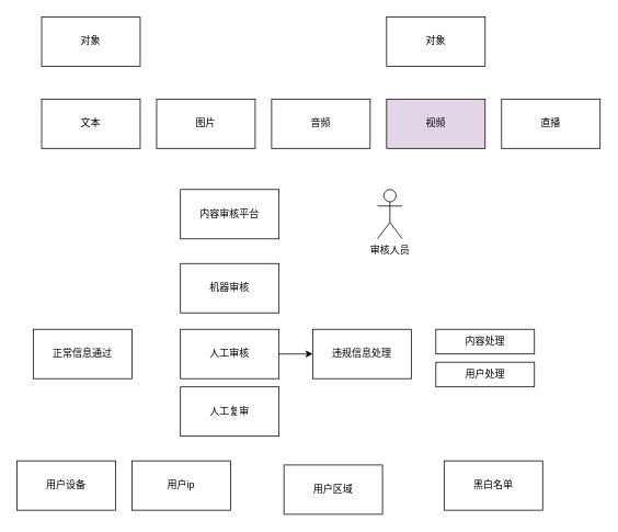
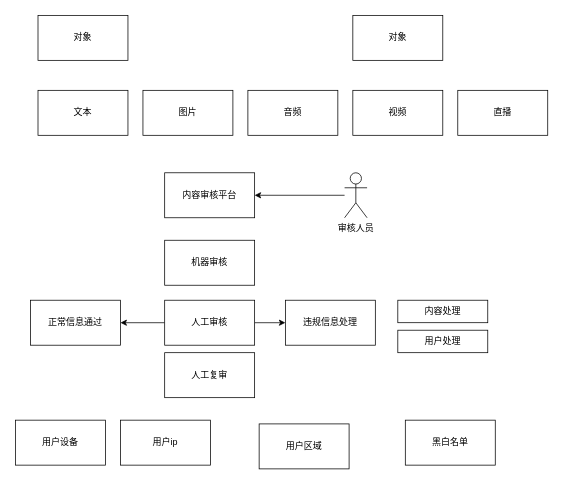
- <mxCell id="21" value="视频" style="rounded=0;whiteSpace=wrap;html=1;fillColor=#e1d5e7;" parent="1" vertex="1"><mxGeometry x="470" y="120" width="120" height="60" as="geometry" /></mxCell>
+ <mxCell id="21" value="视频" style="rounded=0;whiteSpace=wrap;html=1;" parent="1" vertex="1"><mxGeometry x="470" y="120" width="120" height="60" as="geometry" /></mxCell>
+ <mxCell id="7" style="edgeStyle=orthogonalEdgeStyle;rounded=0;orthogonalLoop=1;jettySize=auto;html=1;" parent="1" source="8" target="6" edge="1"><mxGeometry relative="1" as="geometry" /></mxCell>
+ <mxCell id="11" style="edgeStyle=orthogonalEdgeStyle;rounded=0;orthogonalLoop=1;jettySize=auto;html=1;" parent="1" source="12" target="15" edge="1"><mxGeometry relative="1" as="geometry" /></mxCell>
